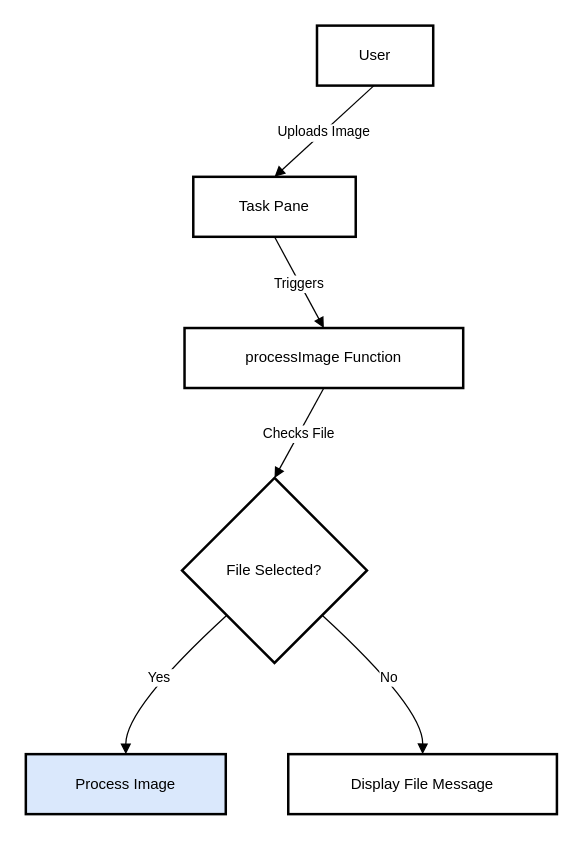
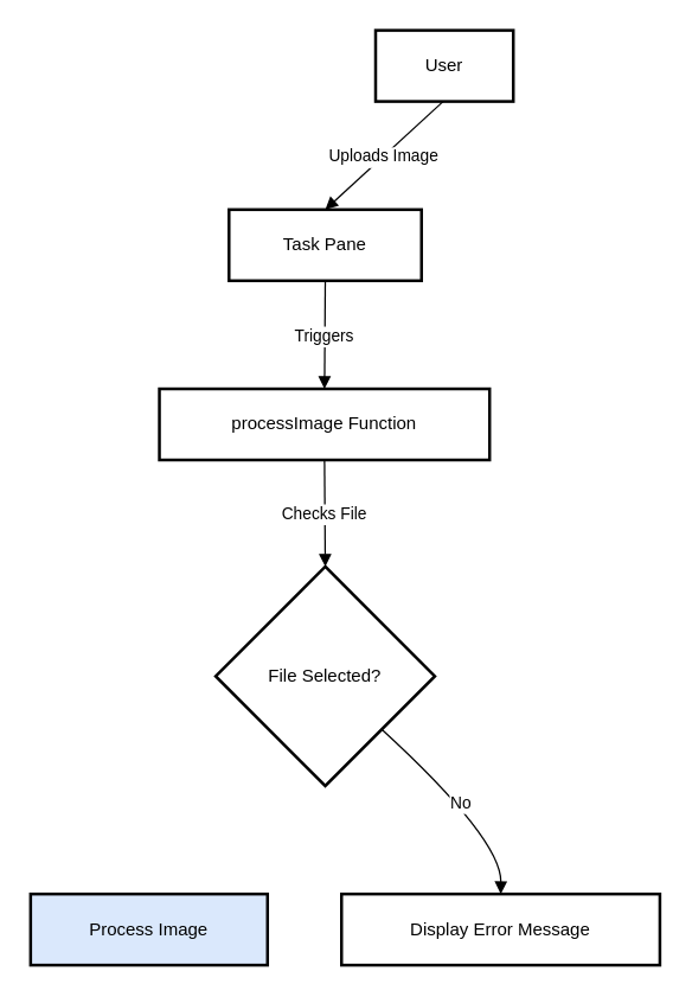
- <mxCell id="4" value="processImage Function" style="whiteSpace=wrap;strokeWidth=2;" vertex="1" parent="1"><mxGeometry x="147" y="262" width="223" height="48" as="geometry" /></mxCell>
+ <mxCell id="4" value="processImage Function" style="whiteSpace=wrap;strokeWidth=2;" vertex="1" parent="1"><mxGeometry x="107" y="262" width="223" height="48" as="geometry" /></mxCell>
- <mxCell id="11" value="Yes" style="curved=1;startArrow=none;endArrow=block;exitX=0;exitY=0.97;entryX=0.5;entryY=-0.01;" edge="1" parent="1" source="5" target="6"><mxGeometry relative="1" as="geometry"><Array as="points"><mxPoint x="100" y="566" /></Array></mxGeometry></mxCell>
- <mxCell id="7" value="Display File Message" style="whiteSpace=wrap;strokeWidth=2;" vertex="1" parent="1"><mxGeometry x="230" y="603" width="215" height="48" as="geometry" /></mxCell>
+ <mxCell id="7" value="Display Error Message" style="whiteSpace=wrap;strokeWidth=2;" vertex="1" parent="1"><mxGeometry x="230" y="603" width="215" height="48" as="geometry" /></mxCell>
